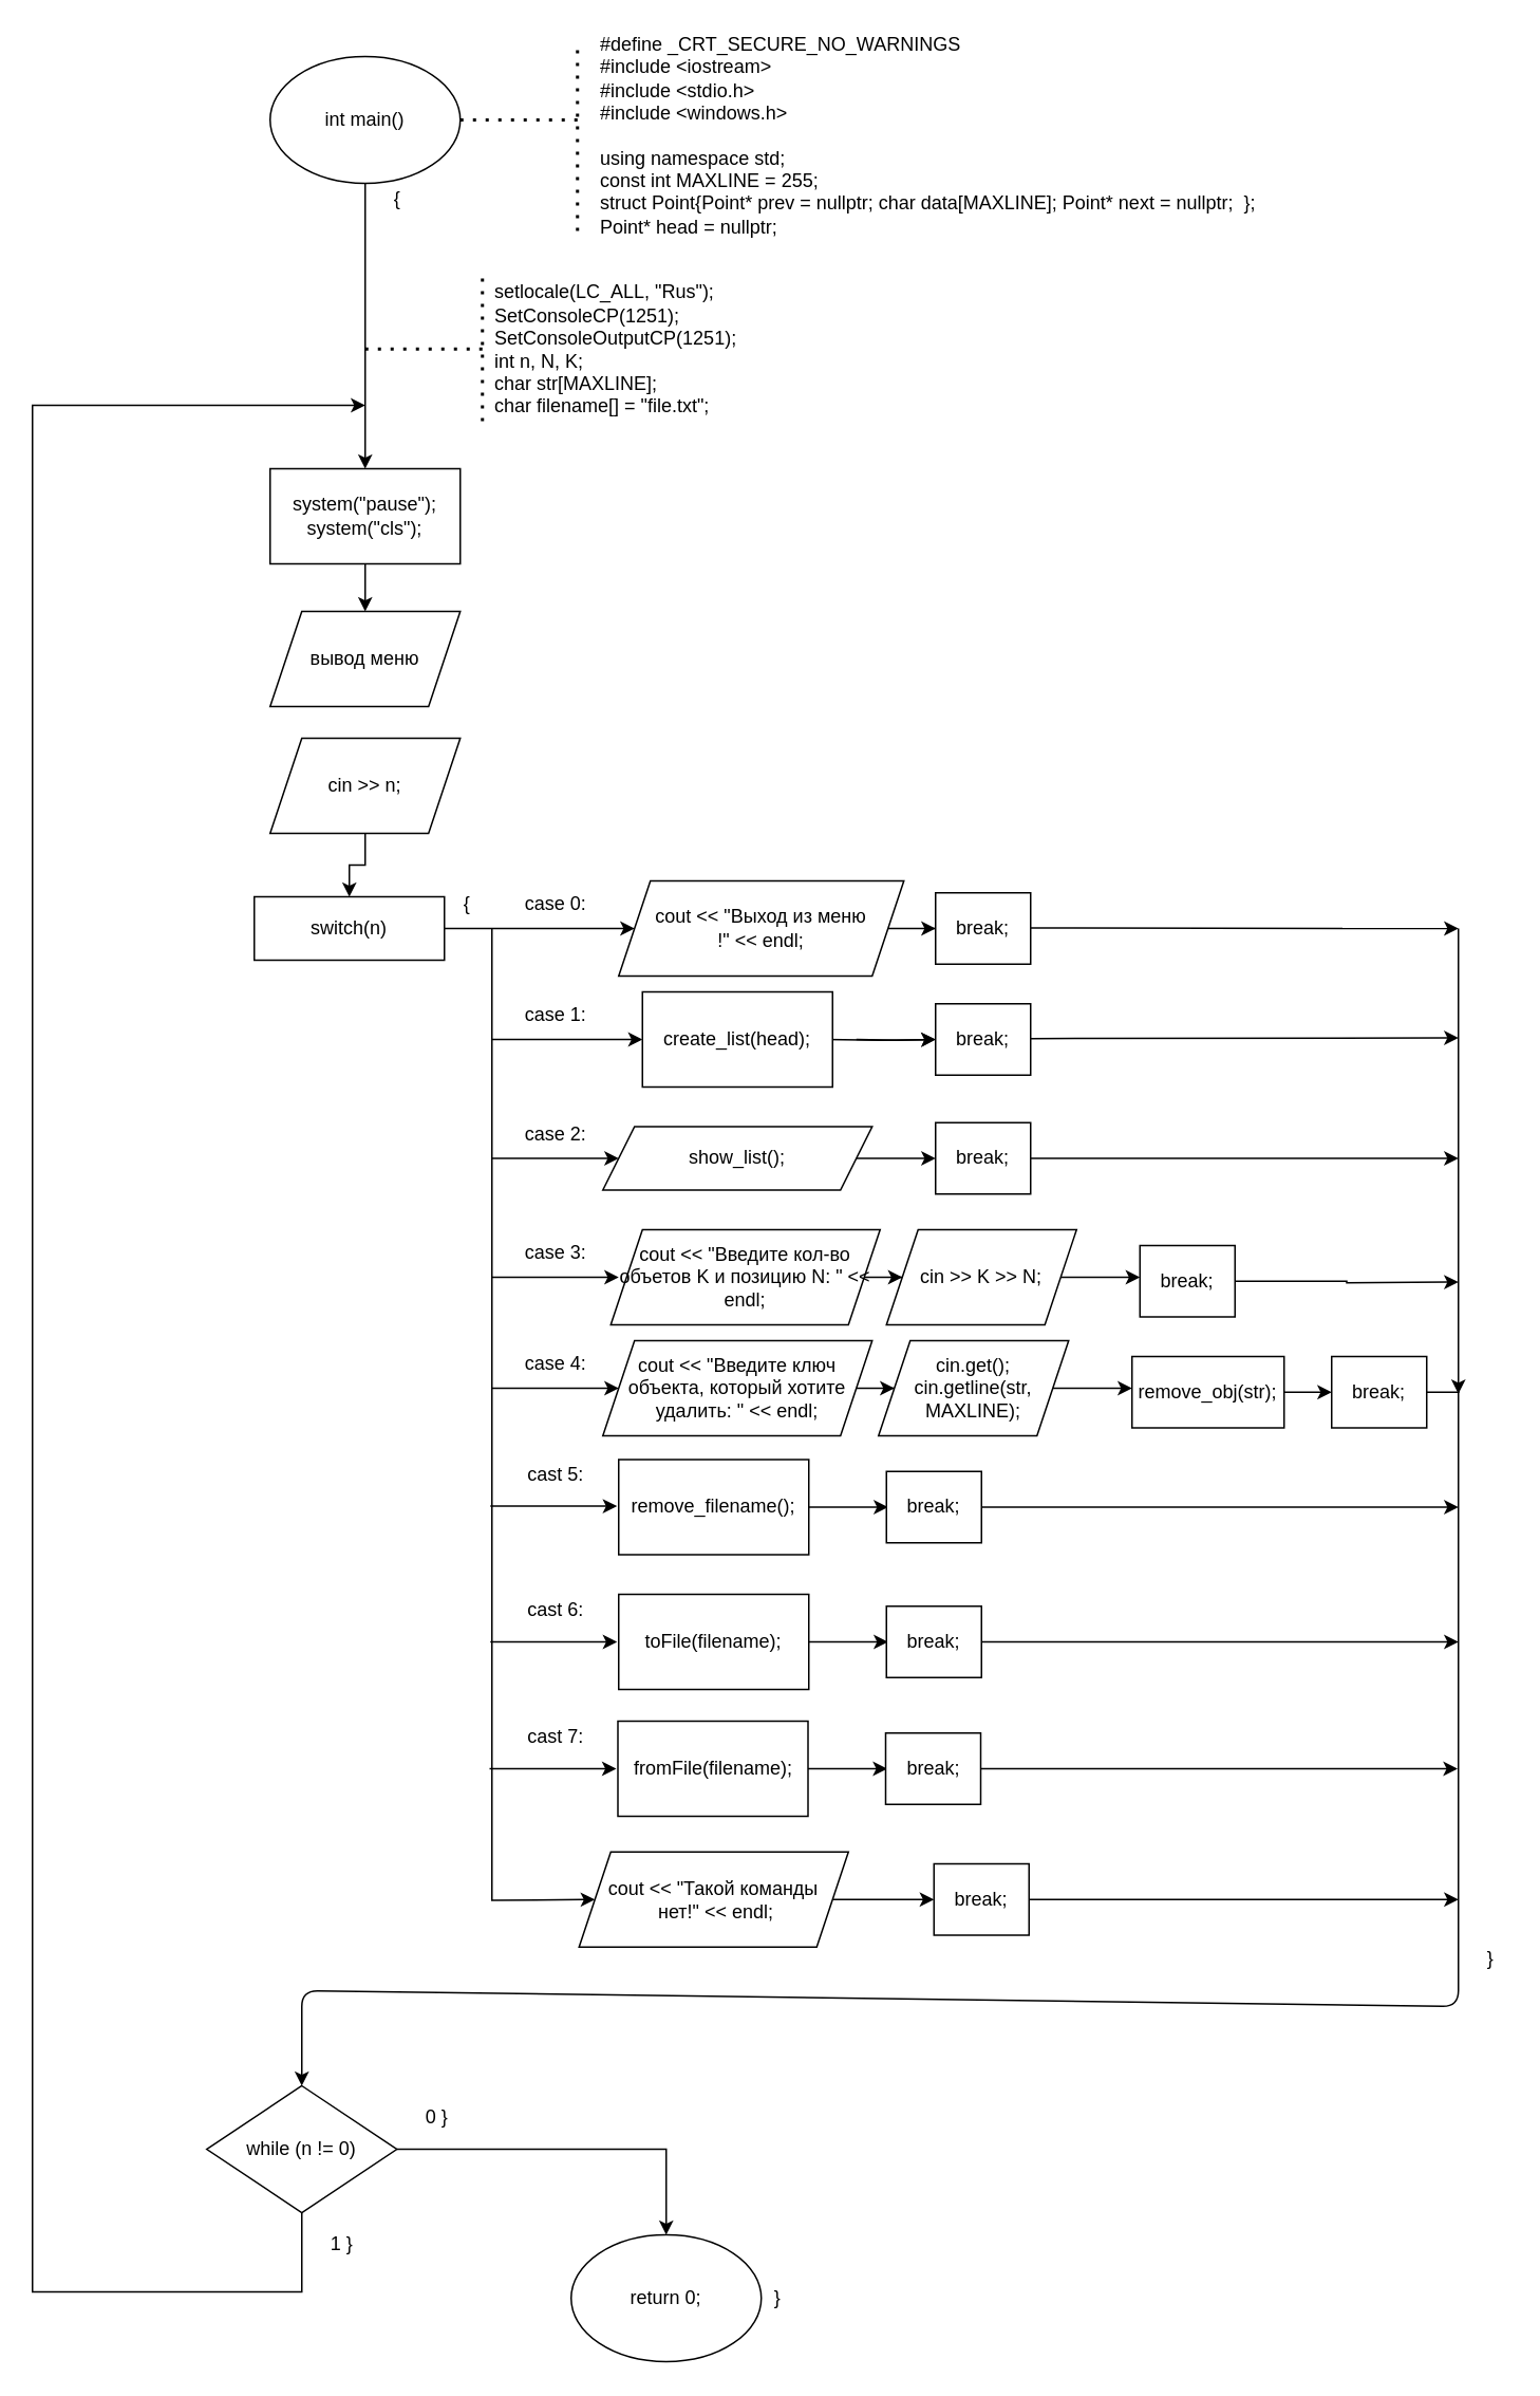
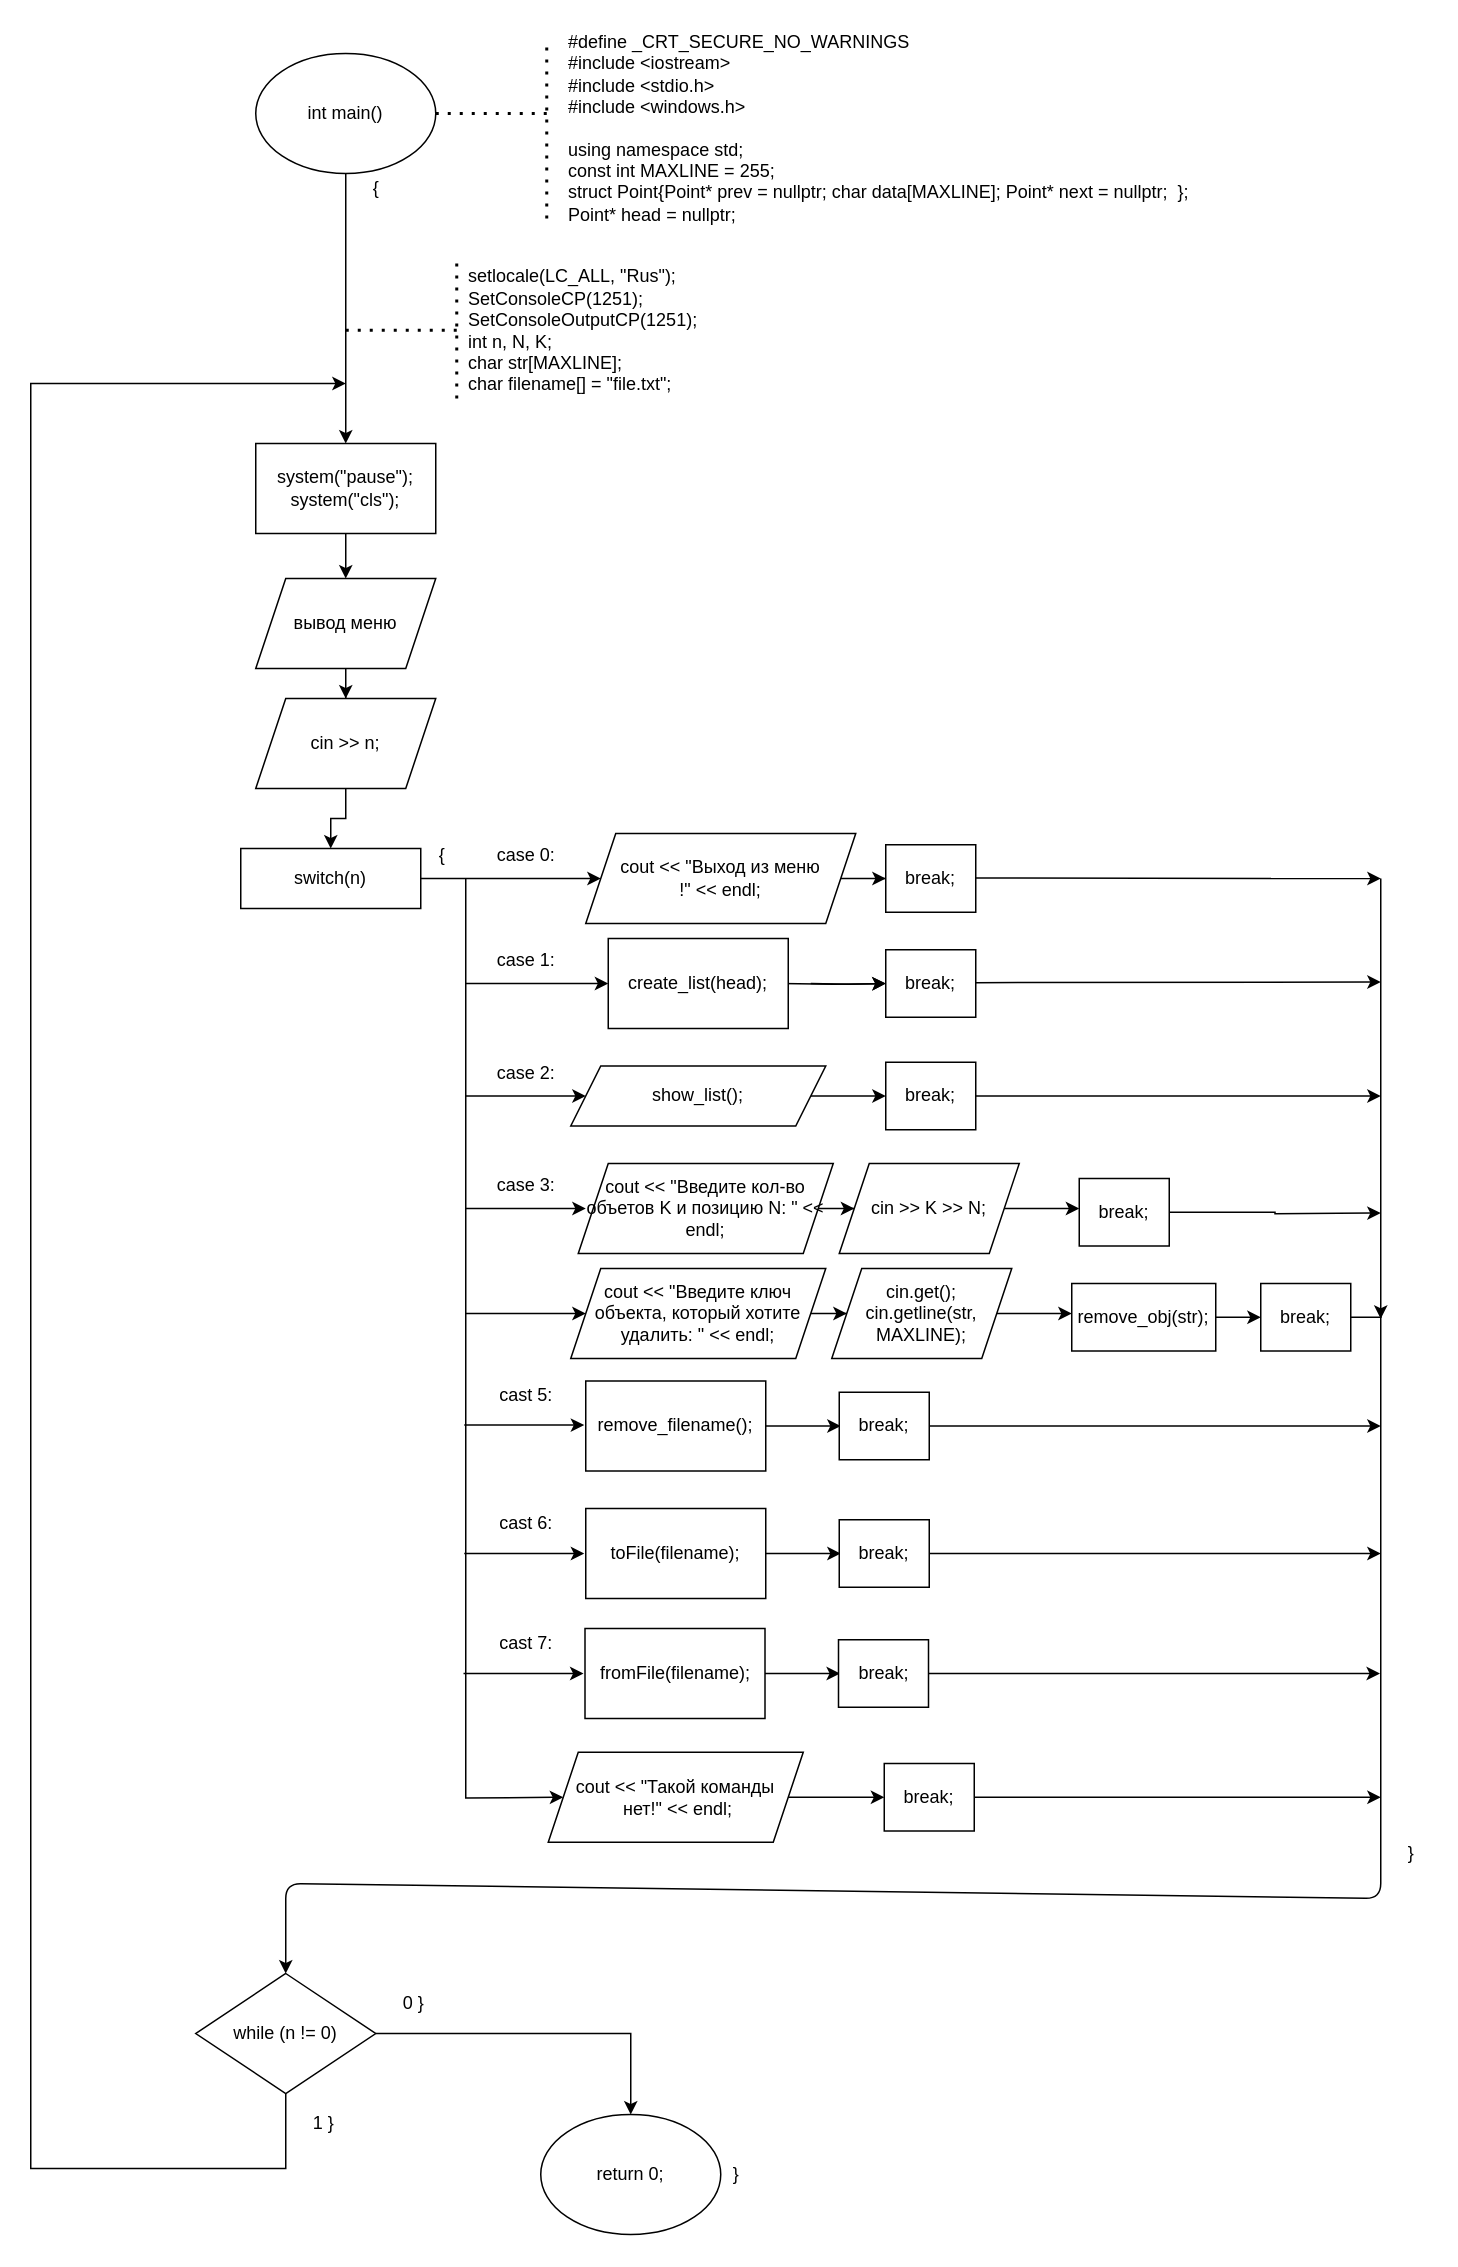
+ <mxCell id="37" style="edgeStyle=orthogonalEdgeStyle;rounded=0;orthogonalLoop=1;jettySize=auto;html=1;" parent="1" source="38" target="40" edge="1"><mxGeometry relative="1" as="geometry"><mxPoint x="230" y="485" as="targetPoint" /></mxGeometry></mxCell>
- <mxCell id="30" value="case 4:" style="text;html=1;align=center;verticalAlign=middle;resizable=0;points=[];autosize=1;strokeColor=none;fillColor=none;" parent="1" vertex="1"><mxGeometry x="325" y="850" width="50" height="20" as="geometry" /></mxCell>
